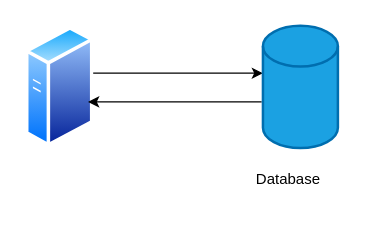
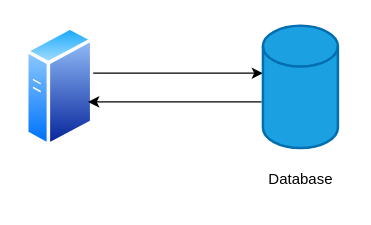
- <mxCell id="6" value="Database" style="text;html=1;align=center;verticalAlign=middle;resizable=0;points=[];autosize=1;strokeColor=none;fillColor=none;" vertex="1" parent="1"><mxGeometry x="195" y="128" width="70" height="30" as="geometry" /></mxCell>
+ <mxCell id="6" value="Database" style="text;html=1;align=center;verticalAlign=middle;resizable=0;points=[];autosize=1;strokeColor=none;fillColor=none;" vertex="1" parent="1"><mxGeometry x="205" y="128" width="70" height="30" as="geometry" /></mxCell>
